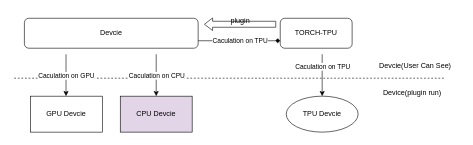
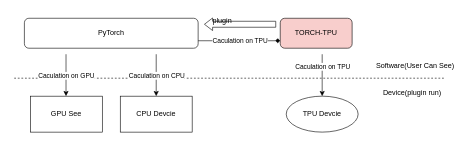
- <mxCell id="5" value="plugin" style="text;html=1;align=center;verticalAlign=middle;resizable=0;points=[];autosize=1;strokeColor=none;fillColor=none;" vertex="1" parent="1"><mxGeometry x="370" y="20" width="60" height="30" as="geometry" /></mxCell>
+ <mxCell id="5" value="plugin" style="text;html=1;align=center;verticalAlign=middle;resizable=0;points=[];autosize=1;strokeColor=none;fillColor=none;" vertex="1" parent="1"><mxGeometry x="340" y="20" width="60" height="30" as="geometry" /></mxCell>
- <mxCell id="2" value="Devcie" style="rounded=1;whiteSpace=wrap;html=1;" vertex="1" parent="1"><mxGeometry x="40" y="30" width="290" height="50" as="geometry" /></mxCell>
+ <mxCell id="2" value="PyTorch" style="rounded=1;whiteSpace=wrap;html=1;" vertex="1" parent="1"><mxGeometry x="40" y="30" width="290" height="50" as="geometry" /></mxCell>
- <mxCell id="3" value="TORCH-TPU" style="rounded=1;whiteSpace=wrap;html=1;" vertex="1" parent="1"><mxGeometry x="467" y="30" width="120" height="50" as="geometry" /></mxCell>
+ <mxCell id="3" value="TORCH-TPU" style="rounded=1;whiteSpace=wrap;html=1;fillColor=#f8cecc;" vertex="1" parent="1"><mxGeometry x="467" y="30" width="120" height="50" as="geometry" /></mxCell>
- <mxCell id="13" value="Devcie(User Can See)" style="text;html=1;align=center;verticalAlign=middle;resizable=0;points=[];autosize=1;strokeColor=none;fillColor=none;" vertex="1" parent="1"><mxGeometry x="617" y="95" width="150" height="30" as="geometry" /></mxCell>
+ <mxCell id="13" value="Software(User Can See)" style="text;html=1;align=center;verticalAlign=middle;resizable=0;points=[];autosize=1;strokeColor=none;fillColor=none;" vertex="1" parent="1"><mxGeometry x="617" y="95" width="150" height="30" as="geometry" /></mxCell>
- <mxCell id="17" value="GPU Devcie" style="rounded=0;whiteSpace=wrap;html=1;" vertex="1" parent="1"><mxGeometry x="50" y="160" width="120" height="60" as="geometry" /></mxCell>
+ <mxCell id="17" value="GPU See" style="rounded=0;whiteSpace=wrap;html=1;" vertex="1" parent="1"><mxGeometry x="50" y="160" width="120" height="60" as="geometry" /></mxCell>
- <mxCell id="16" value="CPU Devcie" style="rounded=0;whiteSpace=wrap;html=1;fillColor=#e1d5e7;" vertex="1" parent="1"><mxGeometry x="200" y="160" width="120" height="60" as="geometry" /></mxCell>
+ <mxCell id="16" value="CPU Devcie" style="rounded=0;whiteSpace=wrap;html=1;" vertex="1" parent="1"><mxGeometry x="200" y="160" width="120" height="60" as="geometry" /></mxCell>
